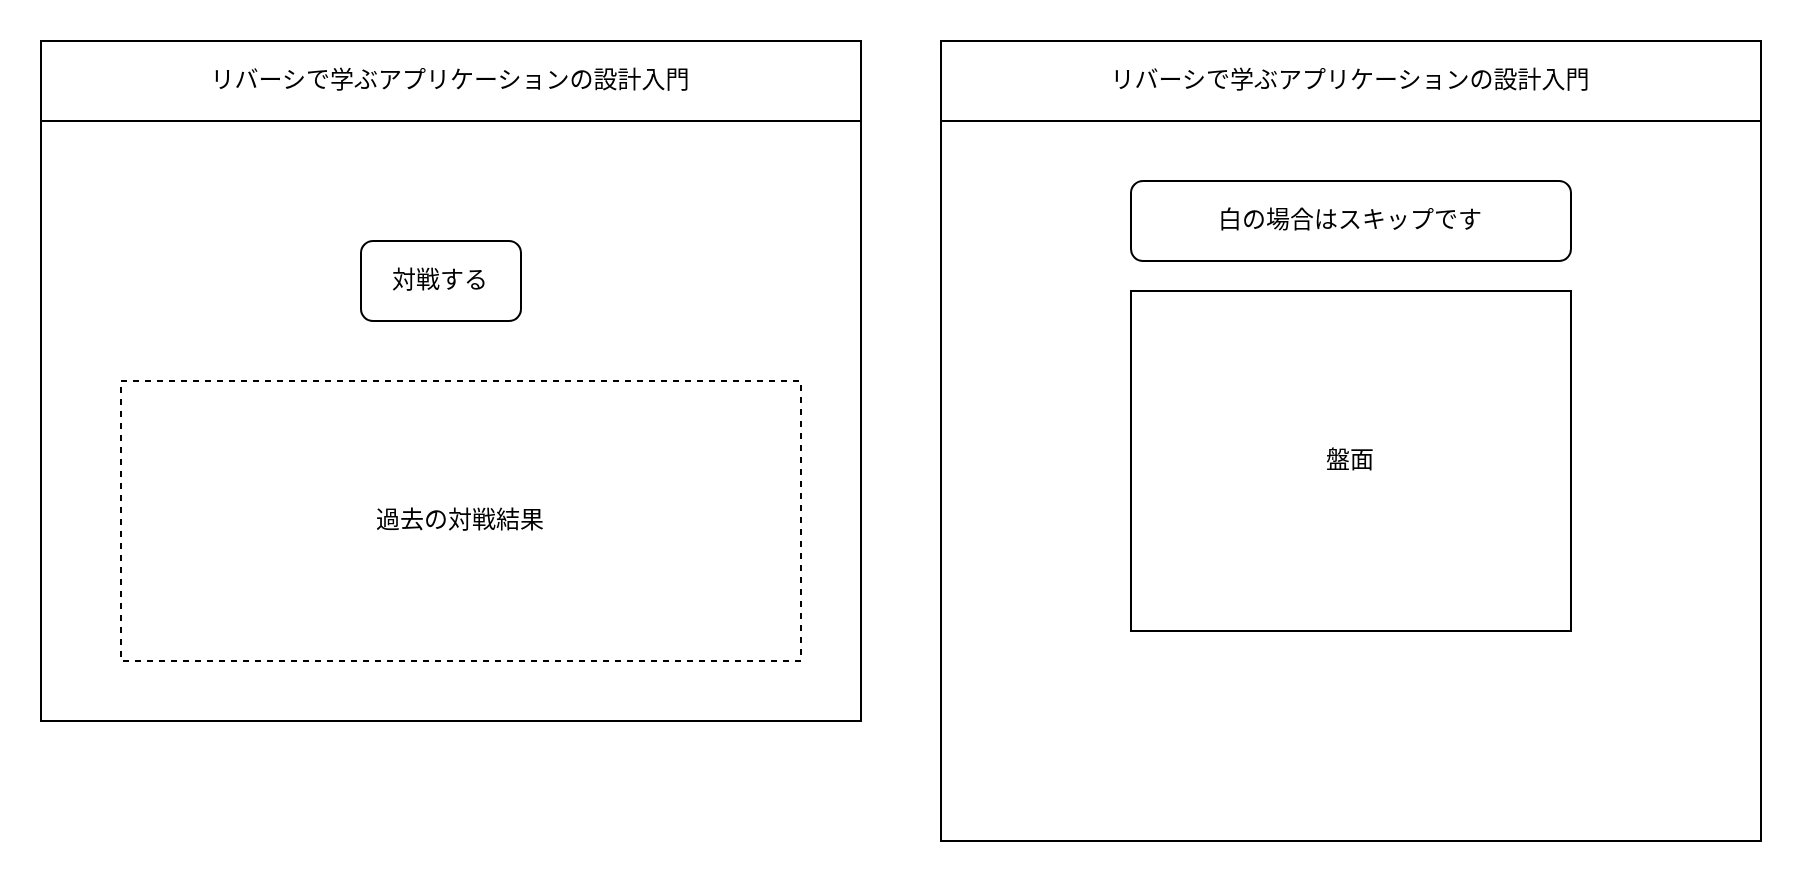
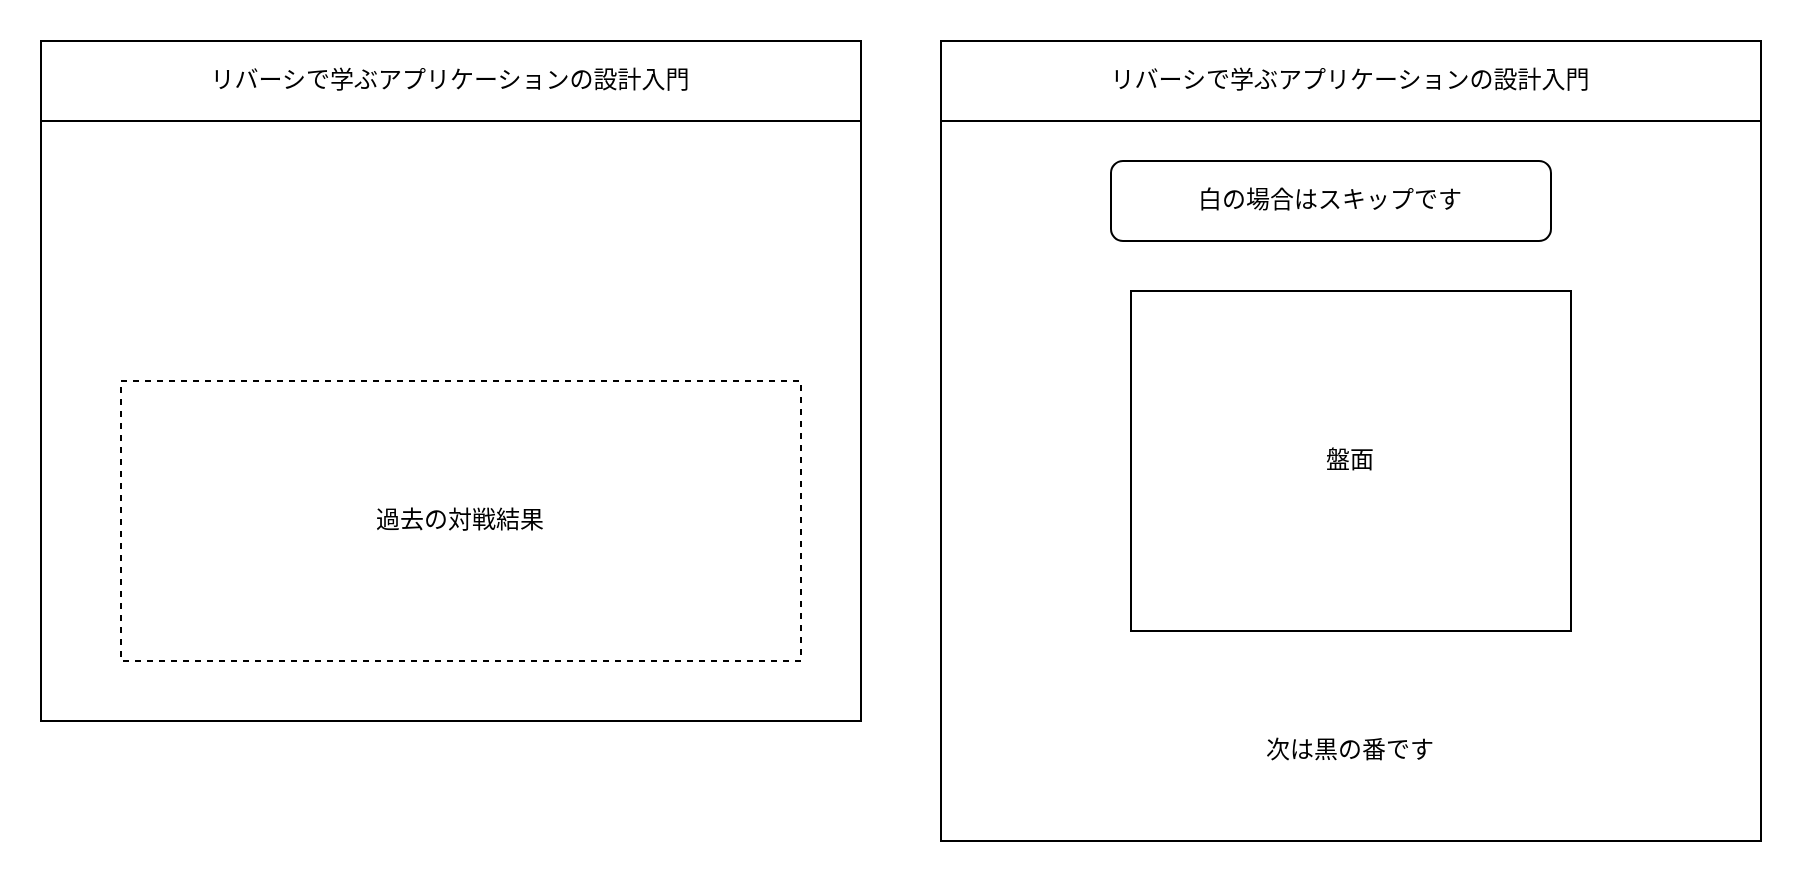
- <mxCell id="8" value="白の場合はスキップです" style="rounded=1;whiteSpace=wrap;html=1;fillColor=none;" vertex="1" parent="1"><mxGeometry x="565" y="90" width="220" height="40" as="geometry" /></mxCell>
+ <mxCell id="8" value="白の場合はスキップです" style="rounded=1;whiteSpace=wrap;html=1;fillColor=none;" vertex="1" parent="1"><mxGeometry x="555" y="80" width="220" height="40" as="geometry" /></mxCell>
- <mxCell id="4" value="対戦する" style="rounded=1;whiteSpace=wrap;html=1;fillColor=none;" vertex="1" parent="1"><mxGeometry x="180" y="120" width="80" height="40" as="geometry" /></mxCell>
+ <mxCell id="10" value="次は黒の番です" style="rounded=0;whiteSpace=wrap;html=1;fillColor=none;strokeColor=none;" vertex="1" parent="1"><mxGeometry x="565" y="350" width="220" height="50" as="geometry" /></mxCell>
